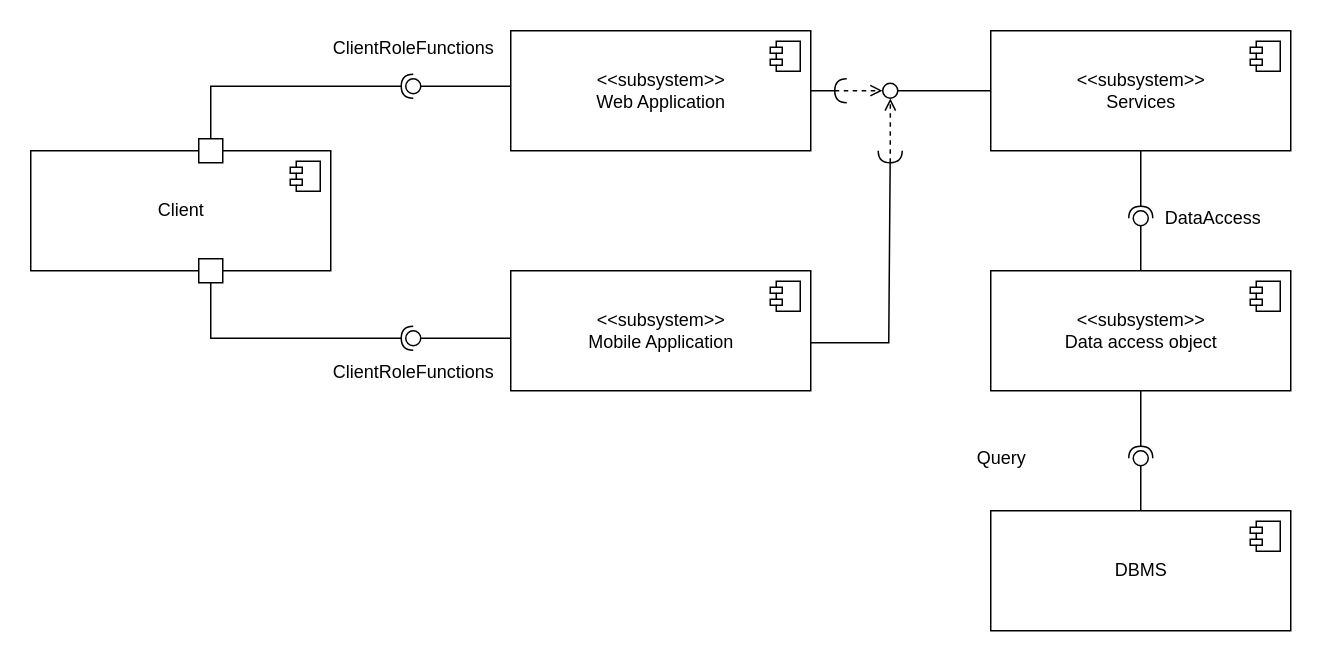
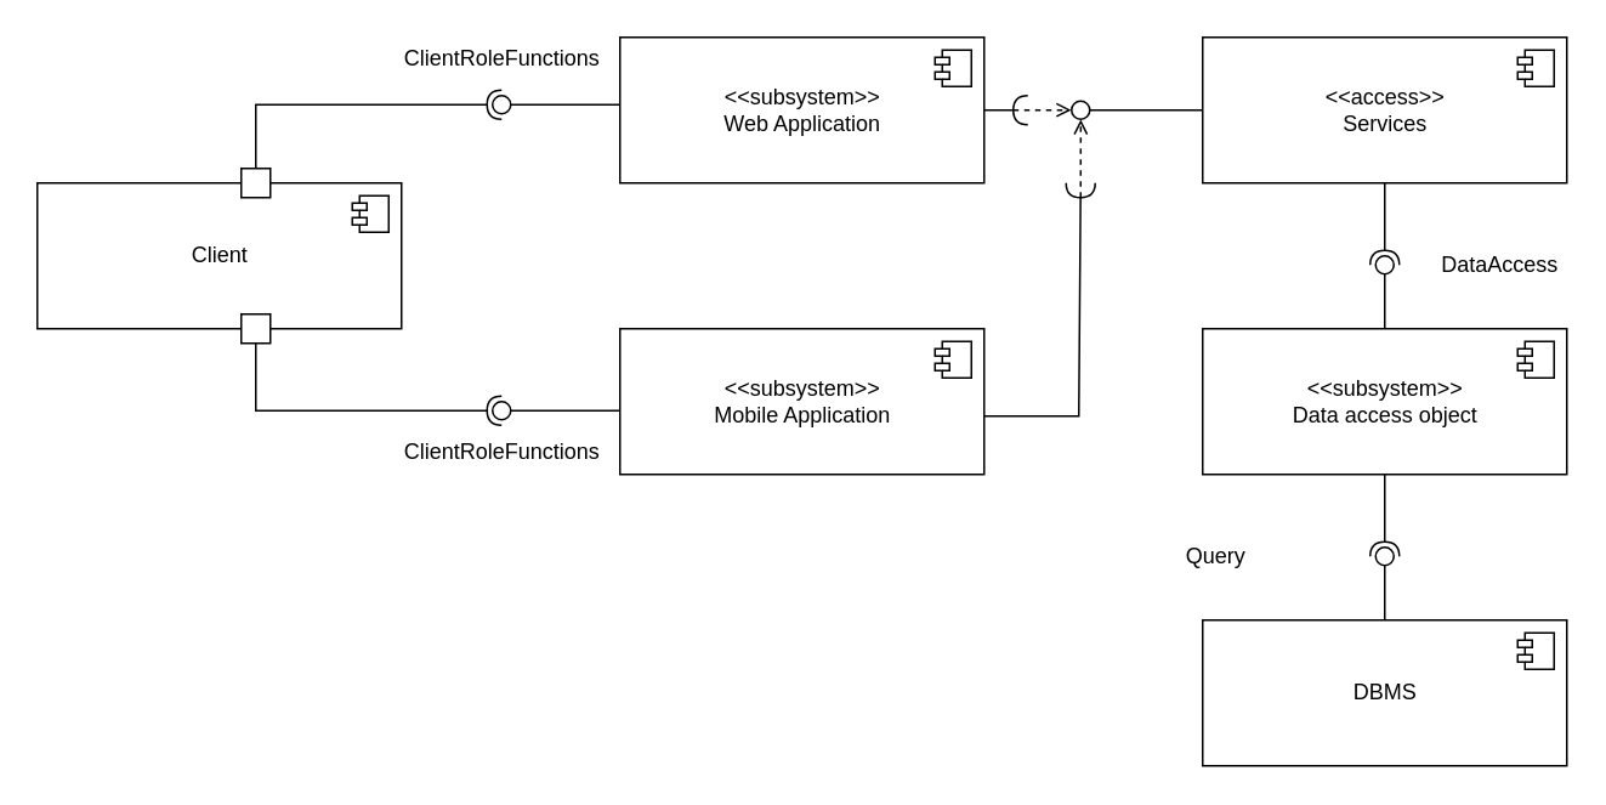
- <mxCell id="8" value="&amp;lt;&amp;lt;subsystem&amp;gt;&amp;gt;&lt;br&gt;Services" style="html=1;dropTarget=0;rounded=0;shadow=0;glass=0;sketch=0;strokeWidth=1;fontFamily=Helvetica;connectable=0;" parent="1" vertex="1"><mxGeometry x="660" y="20" width="200" height="80" as="geometry" /></mxCell>
+ <mxCell id="8" value="&amp;lt;&amp;lt;access&amp;gt;&amp;gt;&lt;br&gt;Services" style="html=1;dropTarget=0;rounded=0;shadow=0;glass=0;sketch=0;strokeWidth=1;fontFamily=Helvetica;connectable=0;" parent="1" vertex="1"><mxGeometry x="660" y="20" width="200" height="80" as="geometry" /></mxCell>
- <mxCell id="33" value="DataAccess" style="text;html=1;align=center;verticalAlign=middle;resizable=0;points=[];autosize=1;fontFamily=Helvetica;" parent="1" vertex="1"><mxGeometry x="768" y="133" width="80" height="24" as="geometry" /></mxCell>
+ <mxCell id="33" value="DataAccess" style="text;html=1;align=center;verticalAlign=middle;resizable=0;points=[];autosize=1;fontFamily=Helvetica;" parent="1" vertex="1"><mxGeometry x="783" y="133" width="80" height="24" as="geometry" /></mxCell>
